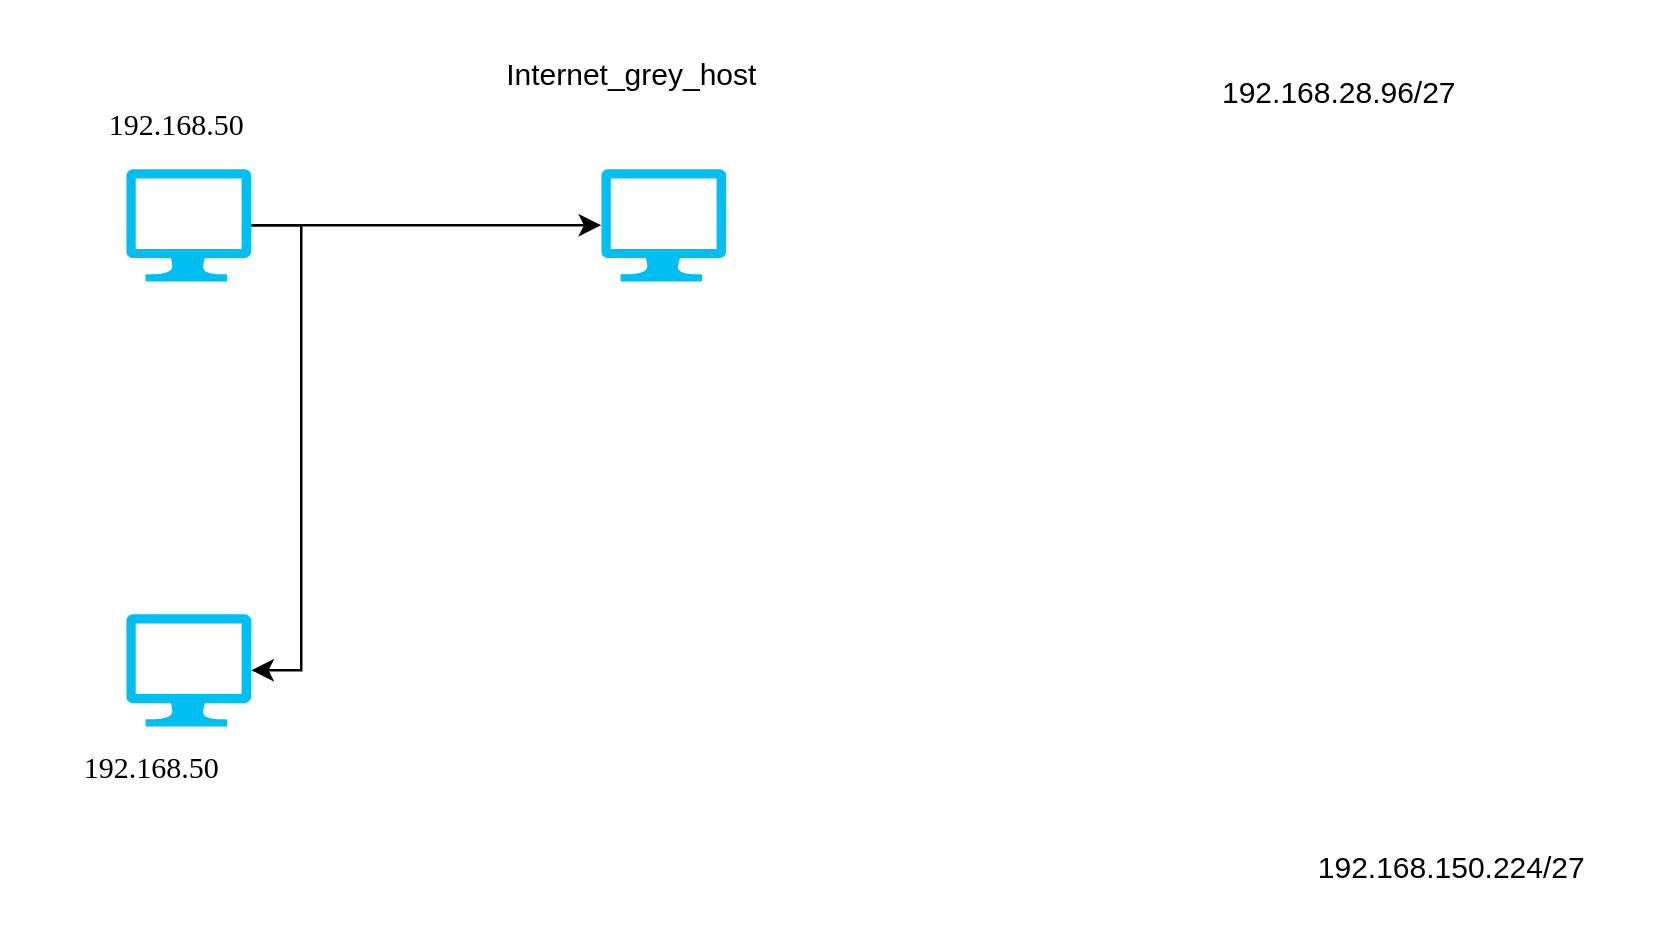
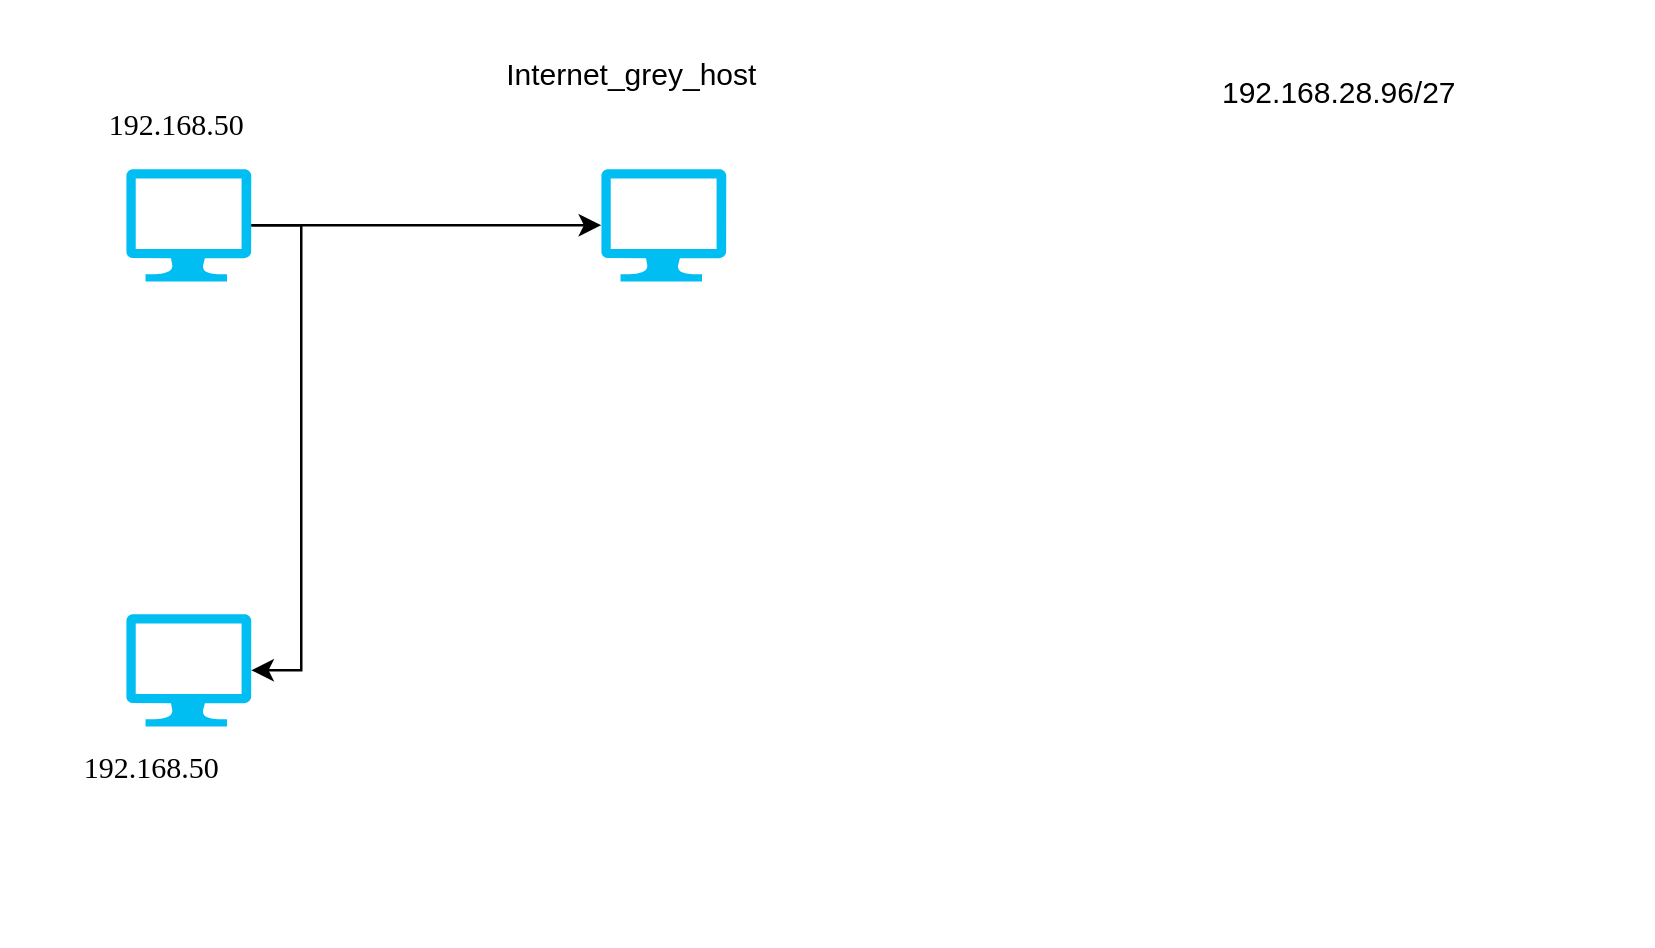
- <mxCell id="9" value="&lt;div&gt;192.168.150.224/27&lt;/div&gt;" style="text;html=1;resizable=0;autosize=1;align=center;verticalAlign=middle;points=[];fillColor=none;strokeColor=none;rounded=0;" vertex="1" parent="1"><mxGeometry x="520" y="337" width="120" height="20" as="geometry" /></mxCell>
